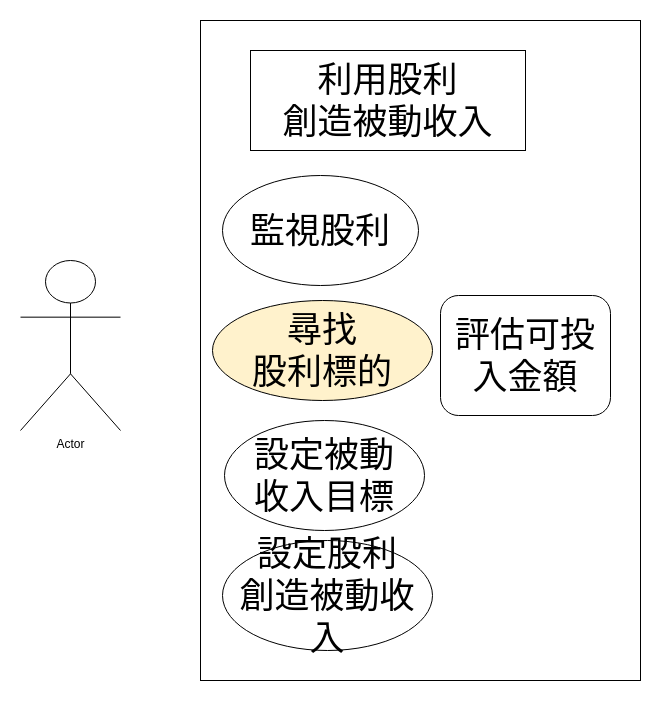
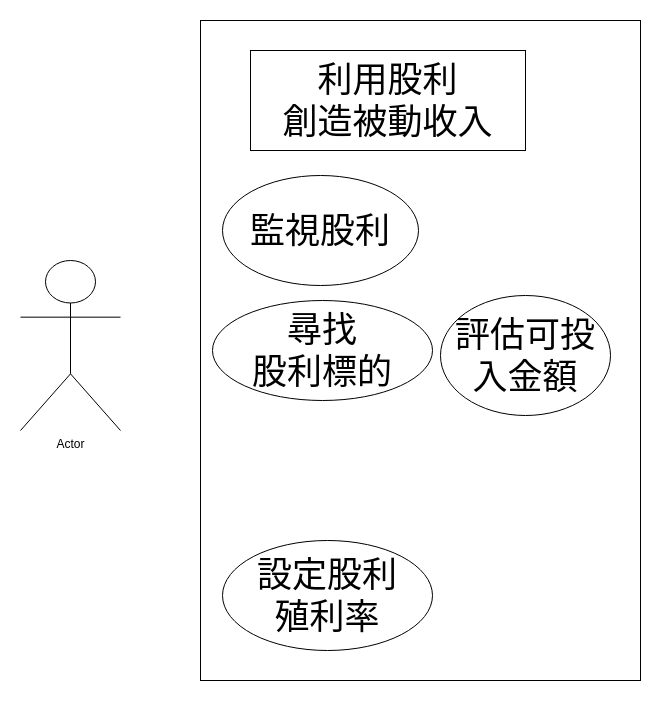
- <mxCell id="5" value="&lt;font style=&quot;font-size: 35px&quot;&gt;尋找&lt;br&gt;股利標的&lt;/font&gt;" style="ellipse;whiteSpace=wrap;html=1;fillColor=#fff2cc;" vertex="1" parent="1"><mxGeometry x="212" y="300" width="220" height="100" as="geometry" /></mxCell>
+ <mxCell id="5" value="&lt;font style=&quot;font-size: 35px&quot;&gt;尋找&lt;br&gt;股利標的&lt;/font&gt;" style="ellipse;whiteSpace=wrap;html=1;" vertex="1" parent="1"><mxGeometry x="212" y="300" width="220" height="100" as="geometry" /></mxCell>
- <mxCell id="9" value="&lt;span style=&quot;font-size: 35px&quot;&gt;評估可投入金額&lt;/span&gt;" style="whiteSpace=wrap;html=1;rounded=1;" vertex="1" parent="1"><mxGeometry x="440" y="295" width="170" height="120" as="geometry" /></mxCell>
+ <mxCell id="9" value="&lt;span style=&quot;font-size: 35px&quot;&gt;評估可投入金額&lt;/span&gt;" style="ellipse;whiteSpace=wrap;html=1;" vertex="1" parent="1"><mxGeometry x="440" y="295" width="170" height="120" as="geometry" /></mxCell>
- <mxCell id="6" value="&lt;font style=&quot;font-size: 35px&quot;&gt;設定被動&lt;br&gt;收入目標&lt;/font&gt;" style="ellipse;whiteSpace=wrap;html=1;" vertex="1" parent="1"><mxGeometry x="224" y="420" width="200" height="110" as="geometry" /></mxCell>
- <mxCell id="7" value="&lt;font style=&quot;font-size: 35px&quot;&gt;設定股利&lt;br&gt;創造被動收入&lt;/font&gt;" style="ellipse;whiteSpace=wrap;html=1;" vertex="1" parent="1"><mxGeometry x="222" y="540" width="210" height="110" as="geometry" /></mxCell>
+ <mxCell id="7" value="&lt;font style=&quot;font-size: 35px&quot;&gt;設定股利&lt;br&gt;殖利率&lt;/font&gt;" style="ellipse;whiteSpace=wrap;html=1;" vertex="1" parent="1"><mxGeometry x="222" y="540" width="210" height="110" as="geometry" /></mxCell>
